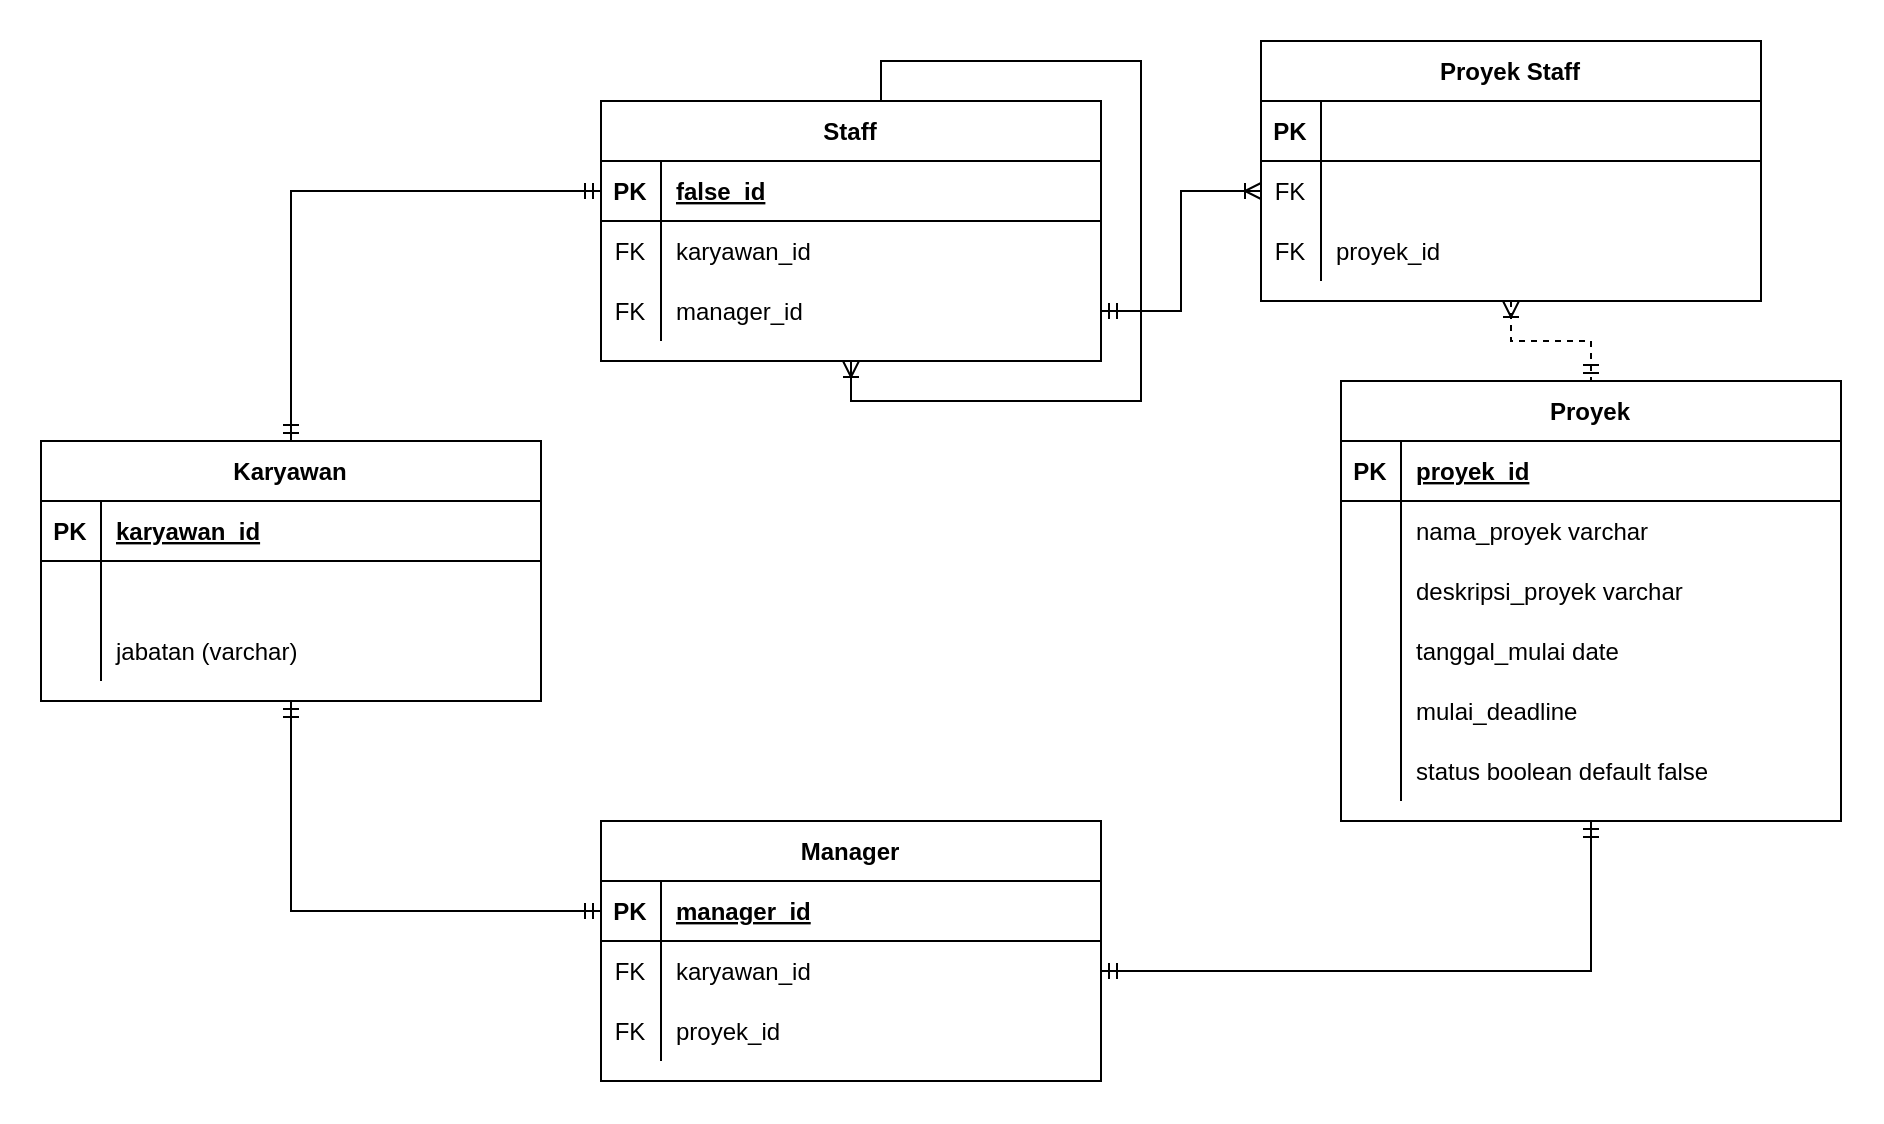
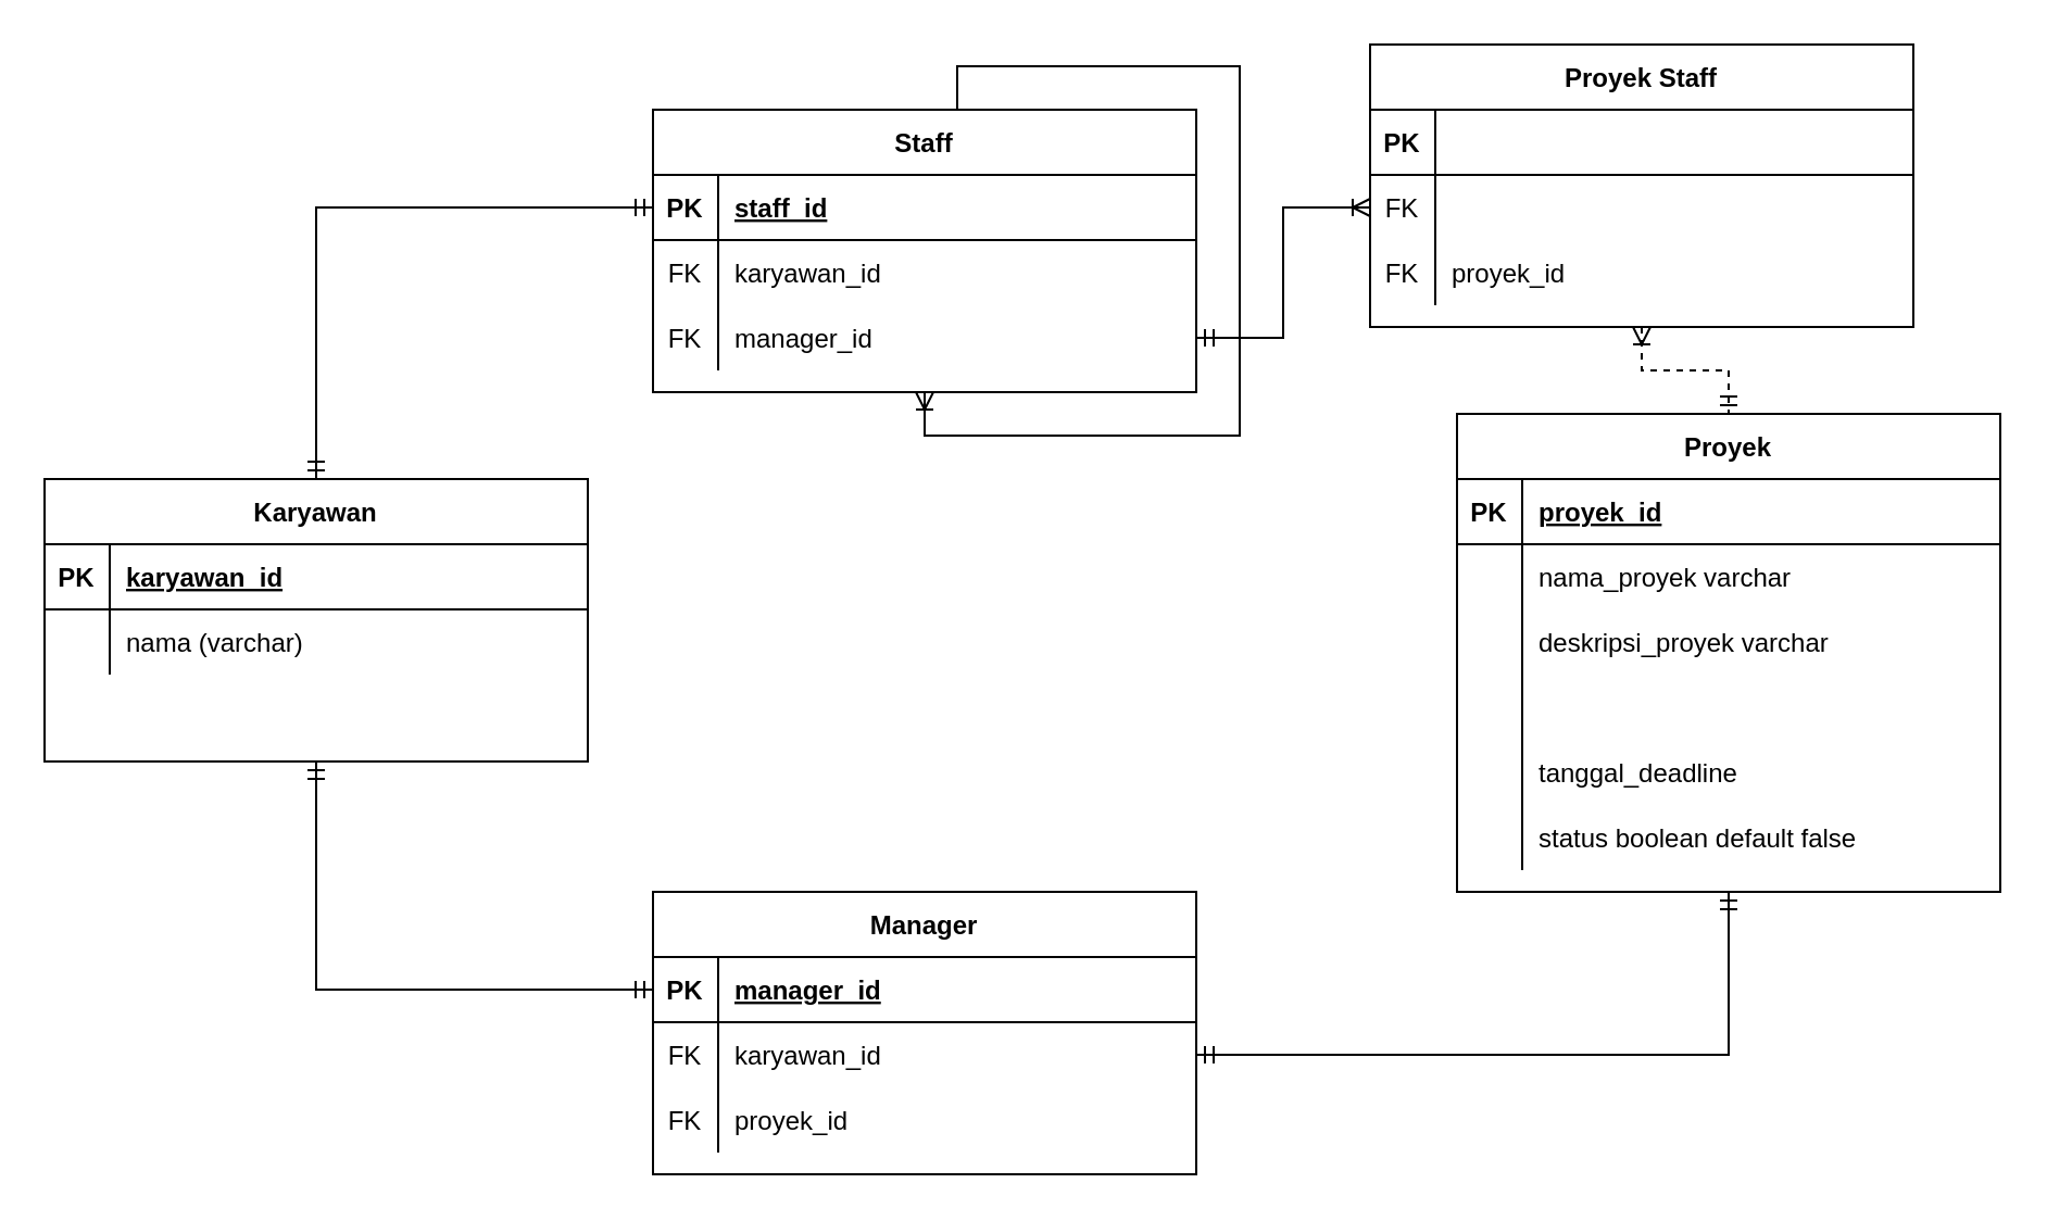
- <mxCell id="47" value="false_id" style="shape=partialRectangle;overflow=hidden;connectable=0;fillColor=none;top=0;left=0;bottom=0;right=0;align=left;spacingLeft=6;fontStyle=5;" vertex="1" parent="45"><mxGeometry x="30.0" width="220" height="30" as="geometry" /></mxCell>
+ <mxCell id="47" value="staff_id" style="shape=partialRectangle;overflow=hidden;connectable=0;fillColor=none;top=0;left=0;bottom=0;right=0;align=left;spacingLeft=6;fontStyle=5;" vertex="1" parent="45"><mxGeometry x="30.0" width="220" height="30" as="geometry" /></mxCell>
+ <mxCell id="10" value="nama (varchar)" style="shape=partialRectangle;overflow=hidden;connectable=0;fillColor=none;top=0;left=0;bottom=0;right=0;align=left;spacingLeft=6;" parent="8" vertex="1"><mxGeometry x="30" width="220" height="30" as="geometry" /></mxCell>
- <mxCell id="13" value="jabatan (varchar)" style="shape=partialRectangle;overflow=hidden;connectable=0;fillColor=none;top=0;left=0;bottom=0;right=0;align=left;spacingLeft=6;" vertex="1" parent="11"><mxGeometry x="30" width="220" height="30" as="geometry" /></mxCell>
- <mxCell id="26" value="tanggal_mulai date" style="shape=partialRectangle;overflow=hidden;connectable=0;fillColor=none;top=0;left=0;bottom=0;right=0;align=left;spacingLeft=6;" vertex="1" parent="24"><mxGeometry x="30" width="220" height="30" as="geometry" /></mxCell>
- <mxCell id="29" value="mulai_deadline" style="shape=partialRectangle;overflow=hidden;connectable=0;fillColor=none;top=0;left=0;bottom=0;right=0;align=left;spacingLeft=6;" vertex="1" parent="27"><mxGeometry x="30" width="220" height="30" as="geometry" /></mxCell>
+ <mxCell id="29" value="tanggal_deadline" style="shape=partialRectangle;overflow=hidden;connectable=0;fillColor=none;top=0;left=0;bottom=0;right=0;align=left;spacingLeft=6;" vertex="1" parent="27"><mxGeometry x="30" width="220" height="30" as="geometry" /></mxCell>
